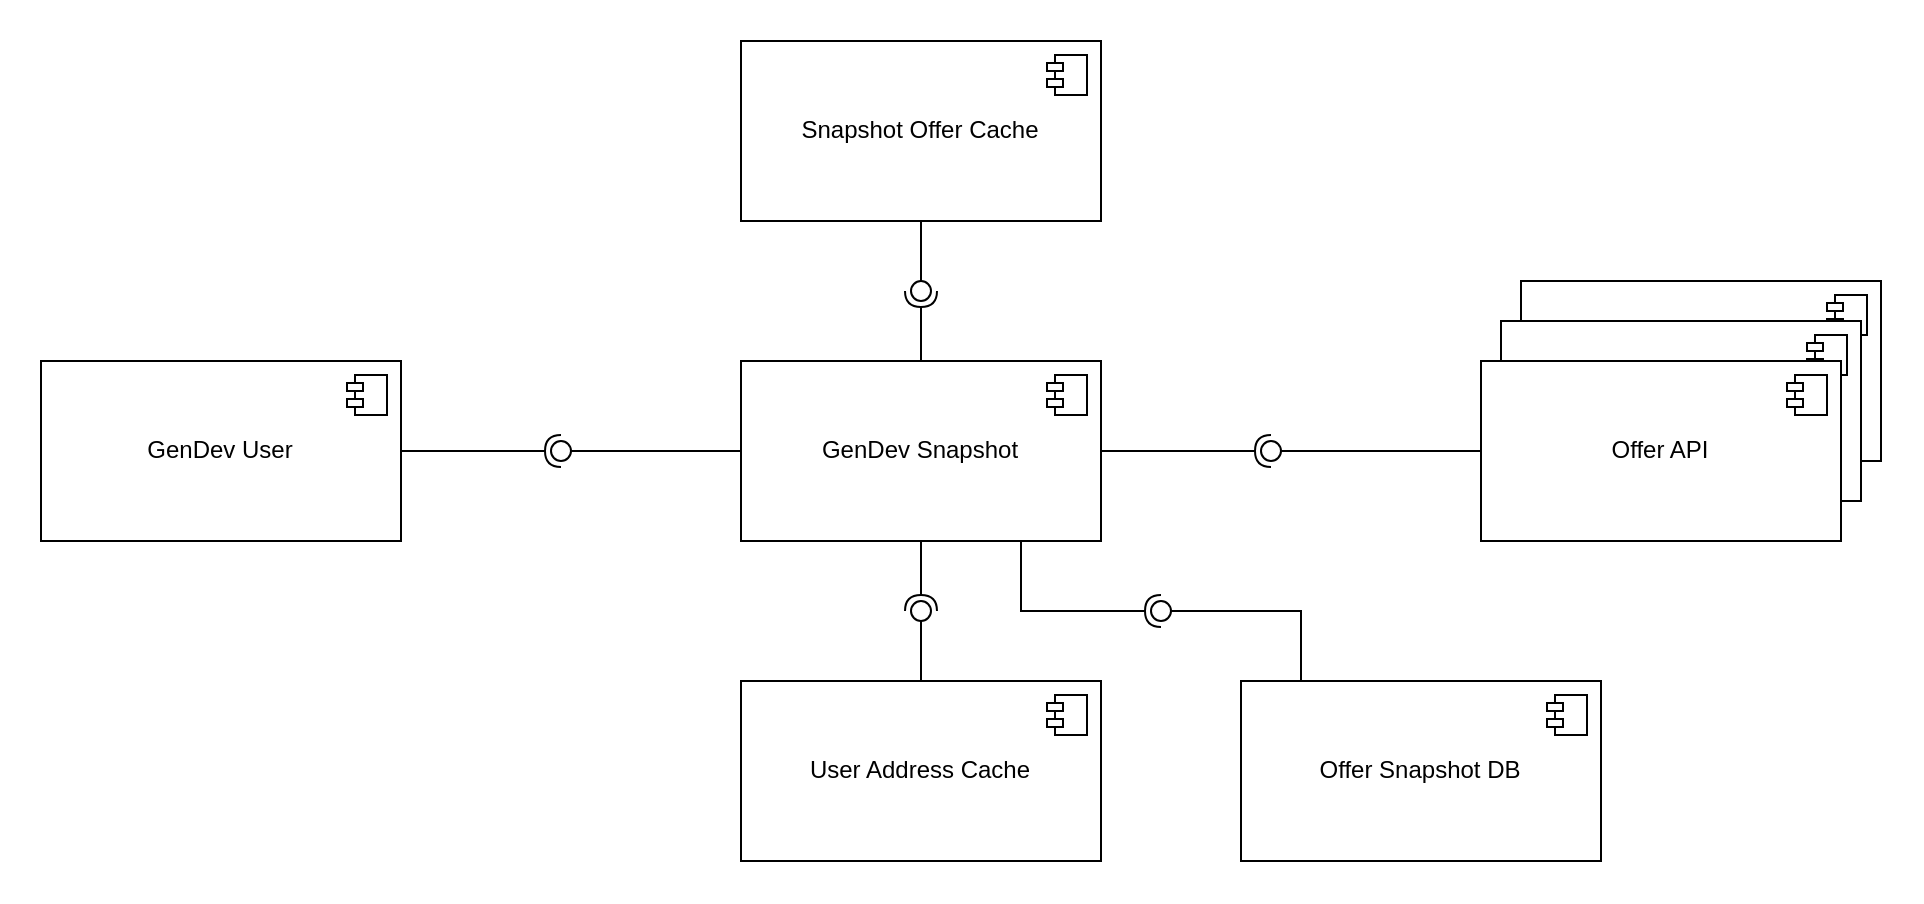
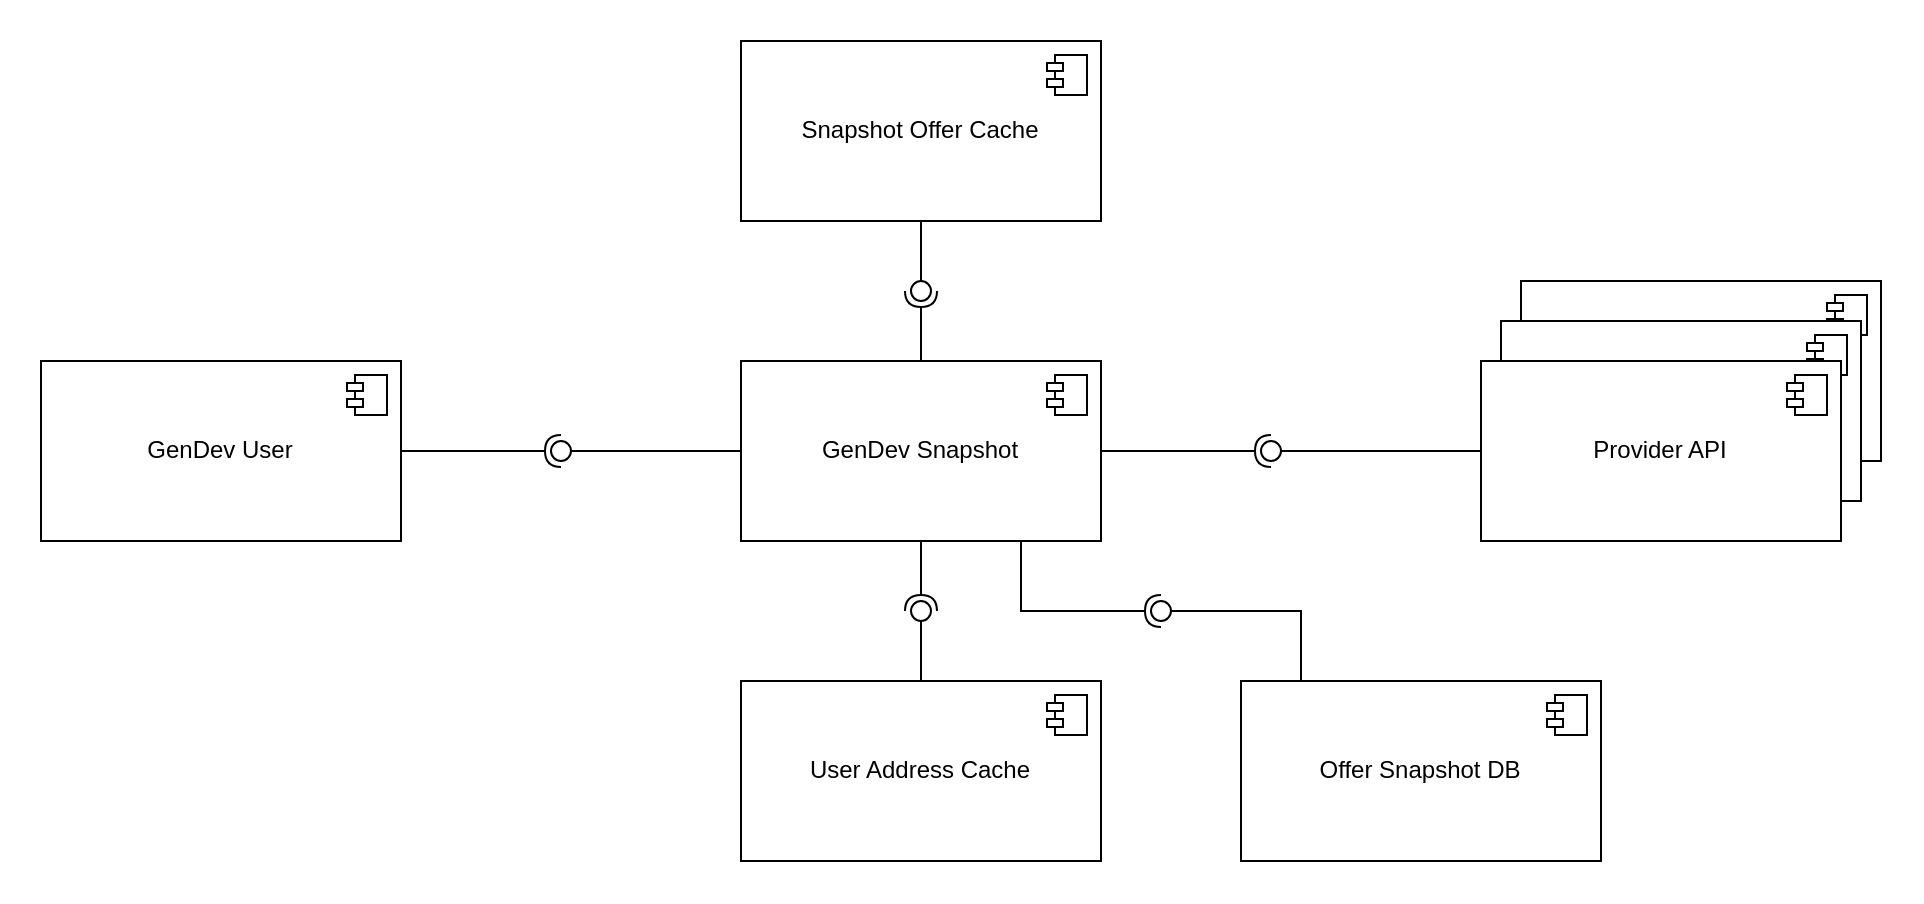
- <mxCell id="16" value="Offer API" style="html=1;dropTarget=0;whiteSpace=wrap;" vertex="1" parent="1"><mxGeometry x="740" y="180" width="180" height="90" as="geometry" /></mxCell>
+ <mxCell id="16" value="Provider API" style="html=1;dropTarget=0;whiteSpace=wrap;" vertex="1" parent="1"><mxGeometry x="740" y="180" width="180" height="90" as="geometry" /></mxCell>
